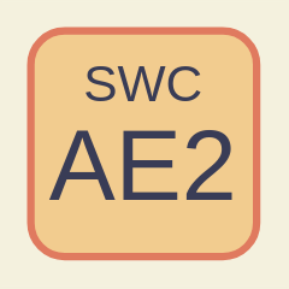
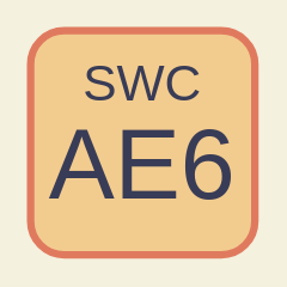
- <mxCell id="4" value="AE2" style="text;strokeColor=none;fillColor=none;align=center;verticalAlign=middle;whiteSpace=wrap;rounded=0;sketch=0;fontSize=66;html=1;spacing=2;spacingRight=0;spacingTop=0;fontColor=#393C56;" vertex="1" parent="1"><mxGeometry x="20" y="80" width="150" height="60" as="geometry" /></mxCell>
+ <mxCell id="4" value="AE6" style="text;strokeColor=none;fillColor=none;align=center;verticalAlign=middle;whiteSpace=wrap;rounded=0;sketch=0;fontSize=66;html=1;spacing=2;spacingRight=0;spacingTop=0;fontColor=#393C56;" vertex="1" parent="1"><mxGeometry x="20" y="80" width="150" height="60" as="geometry" /></mxCell>
